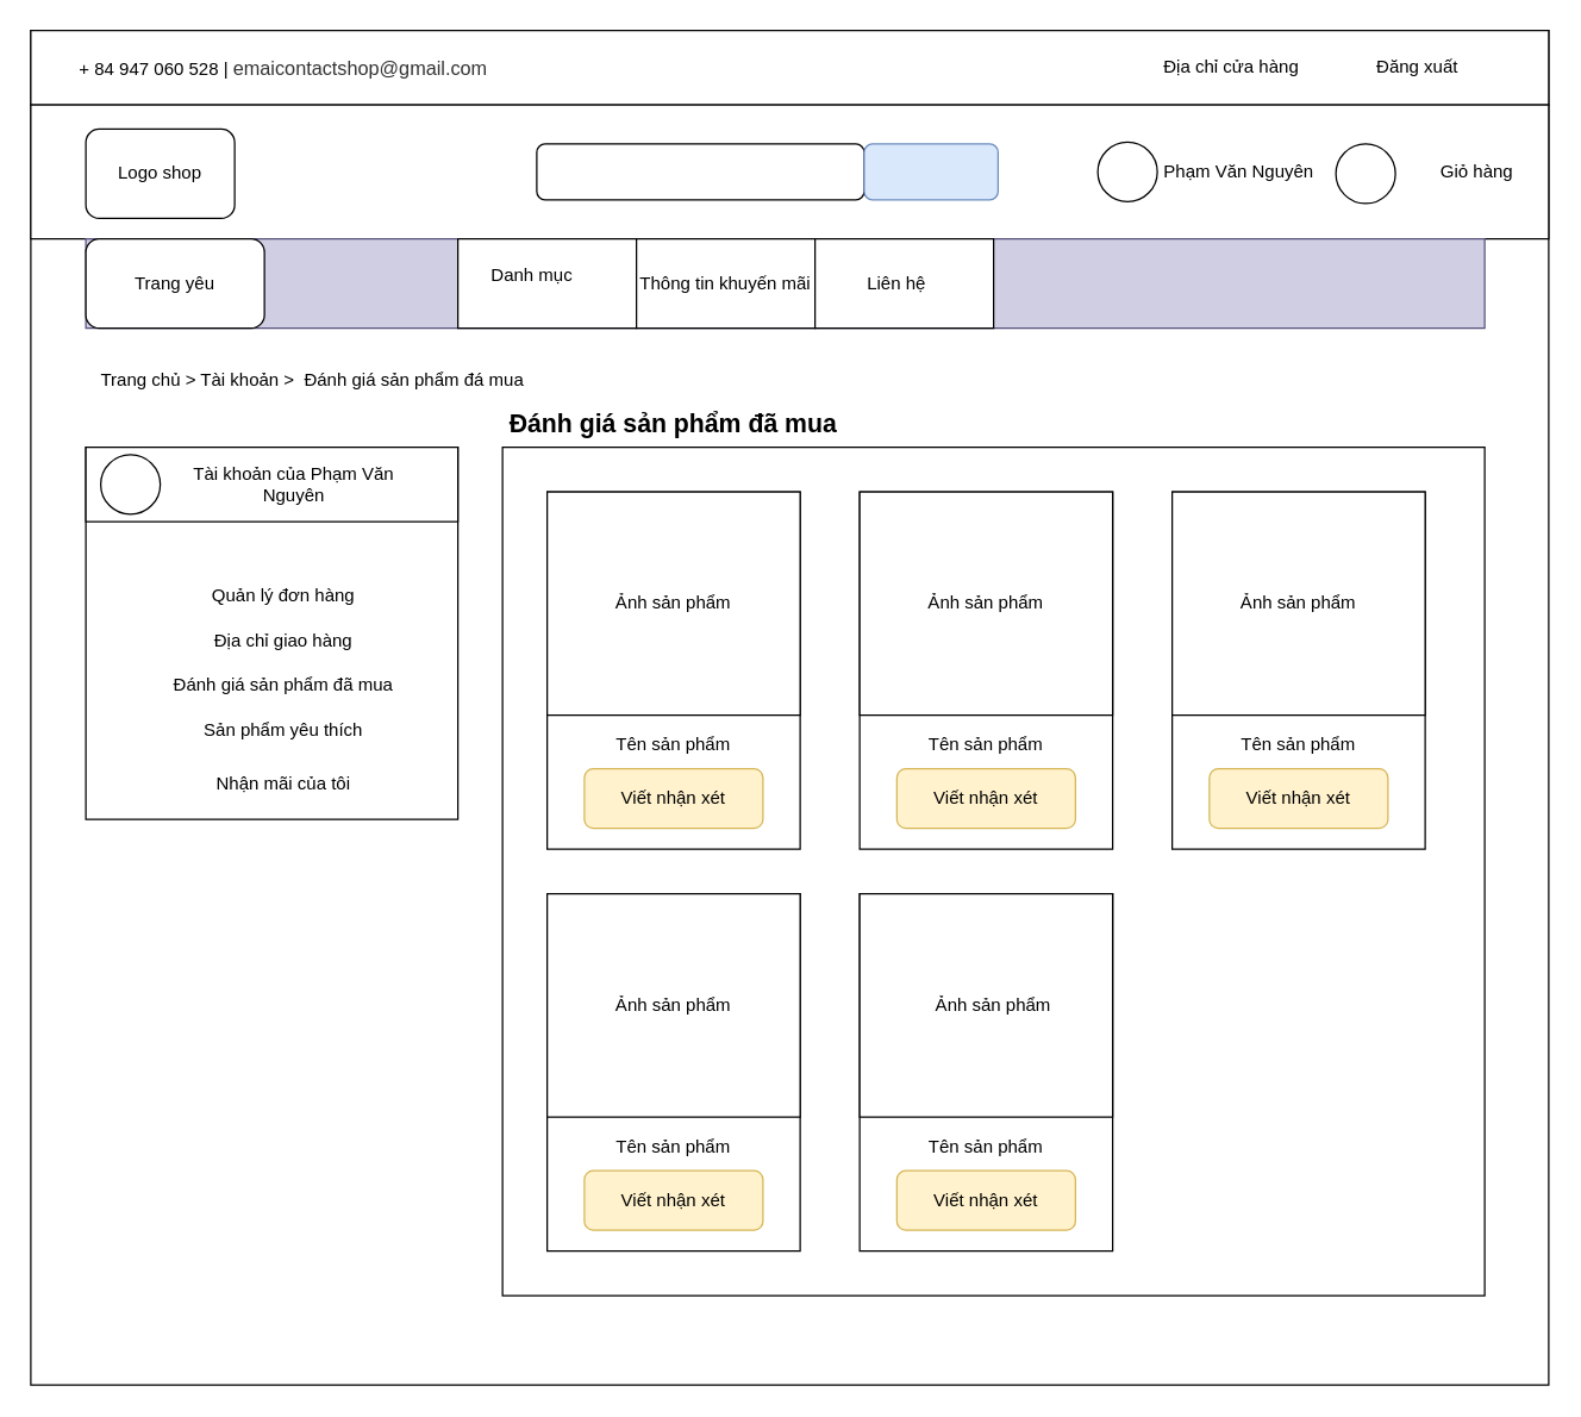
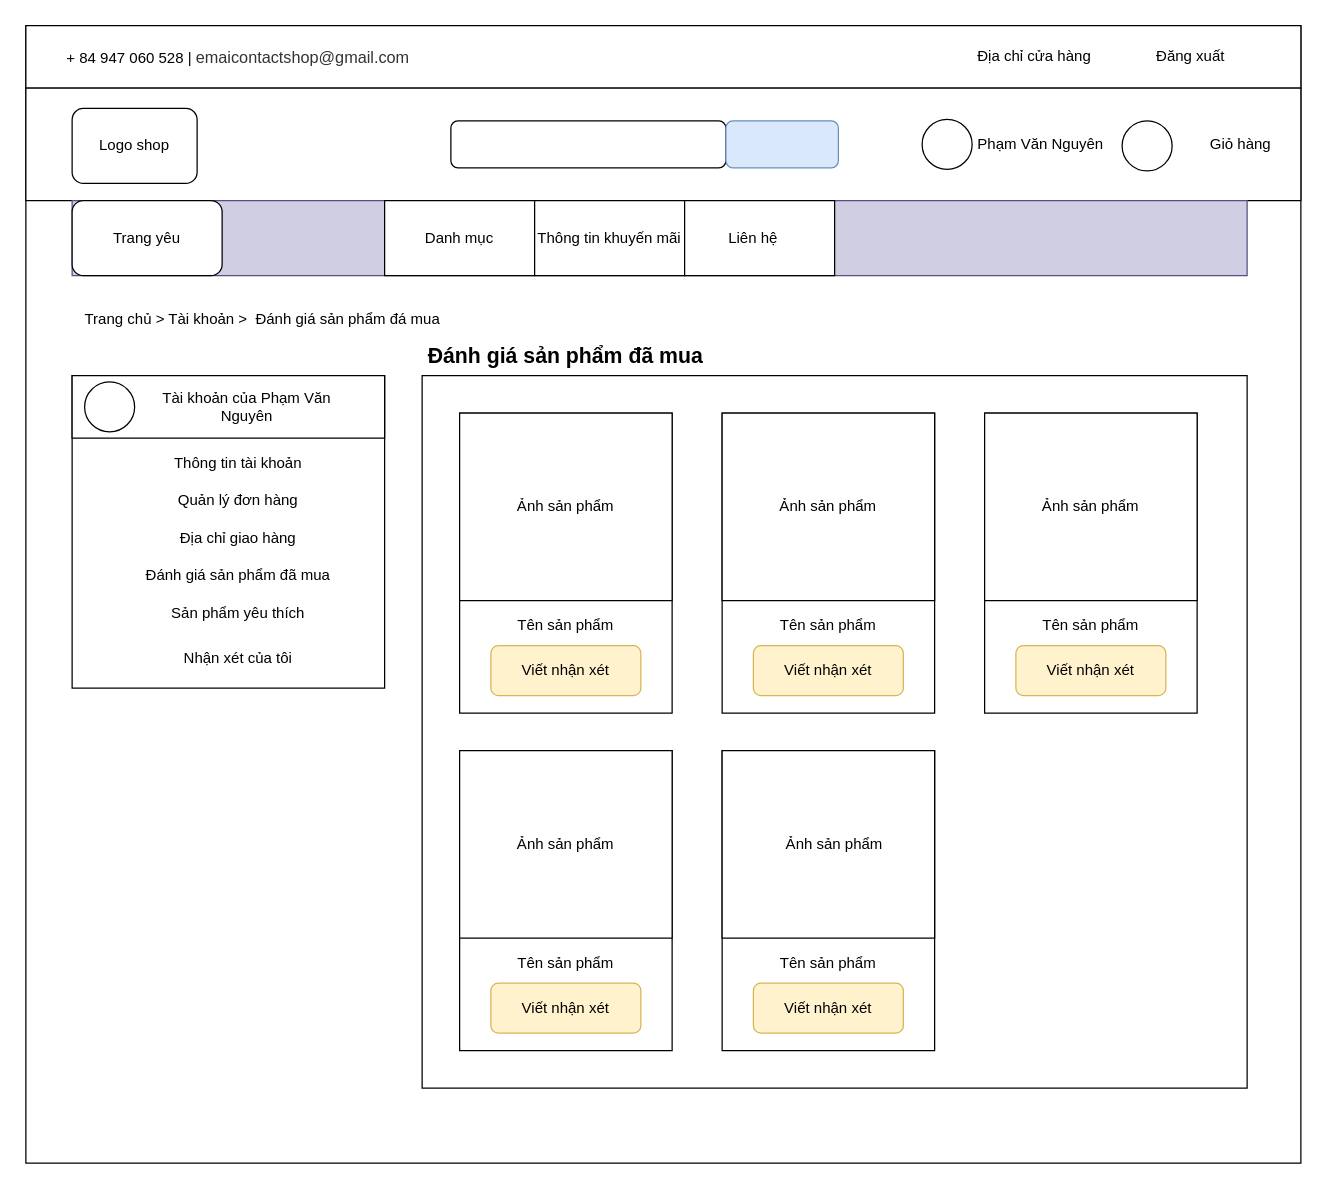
- <mxCell id="22" value="Danh mục" style="text;html=1;strokeColor=none;fillColor=none;align=center;verticalAlign=middle;whiteSpace=wrap;rounded=0;shadow=0;glass=0;" vertex="1" parent="1"><mxGeometry x="312" y="175" width="90" height="20" as="geometry" /></mxCell>
+ <mxCell id="22" value="Danh mục" style="text;html=1;strokeColor=none;fillColor=none;align=center;verticalAlign=middle;whiteSpace=wrap;rounded=0;shadow=0;glass=0;" vertex="1" parent="1"><mxGeometry x="322" y="180" width="90" height="20" as="geometry" /></mxCell>
+ <mxCell id="27" value="Thông tin tài khoản" style="text;html=1;strokeColor=none;fillColor=none;align=center;verticalAlign=middle;whiteSpace=wrap;rounded=0;" vertex="1" parent="1"><mxGeometry x="85" y="360" width="210" height="20" as="geometry" /></mxCell>
- <mxCell id="32" value="Nhận mãi của tôi" style="text;html=1;strokeColor=none;fillColor=none;align=center;verticalAlign=middle;whiteSpace=wrap;rounded=0;" vertex="1" parent="1"><mxGeometry x="85" y="516" width="210" height="20" as="geometry" /></mxCell>
+ <mxCell id="32" value="Nhận xét của tôi" style="text;html=1;strokeColor=none;fillColor=none;align=center;verticalAlign=middle;whiteSpace=wrap;rounded=0;" vertex="1" parent="1"><mxGeometry x="85" y="516" width="210" height="20" as="geometry" /></mxCell>
